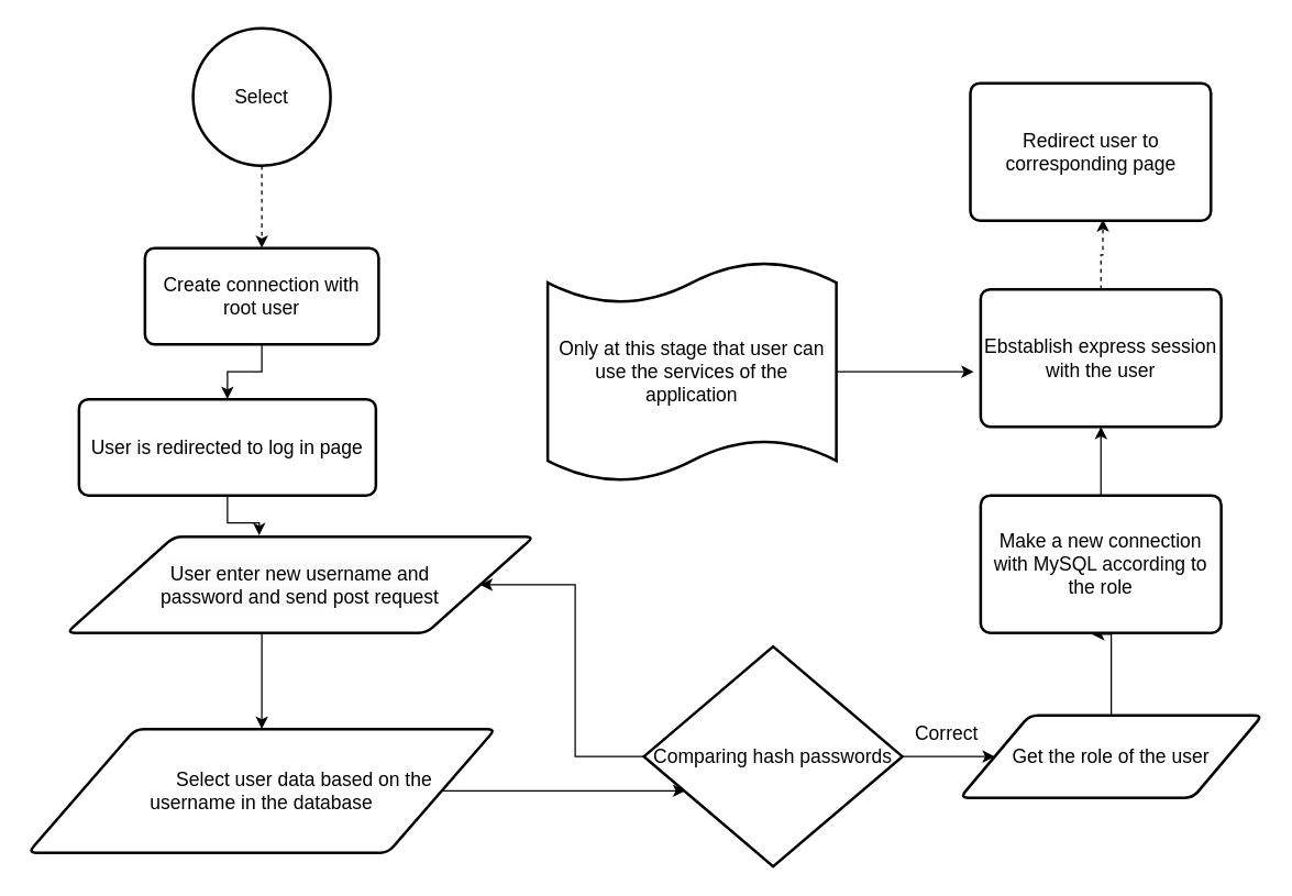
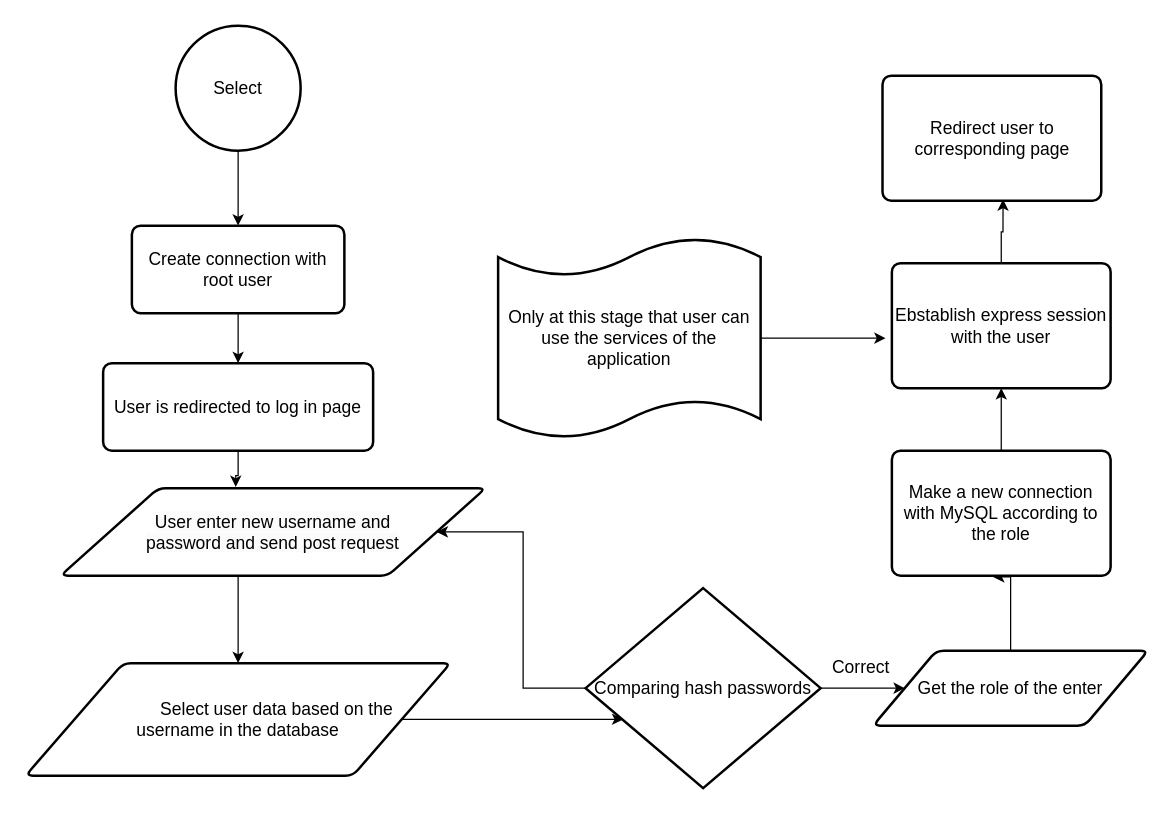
- <mxCell id="2" style="edgeStyle=orthogonalEdgeStyle;rounded=0;orthogonalLoop=1;jettySize=auto;html=1;entryX=0.5;entryY=0;entryDx=0;entryDy=0;fontSize=14;dashed=1;" edge="1" parent="1" source="3" target="5"><mxGeometry relative="1" as="geometry" /></mxCell>
+ <mxCell id="2" style="edgeStyle=orthogonalEdgeStyle;rounded=0;orthogonalLoop=1;jettySize=auto;html=1;entryX=0.5;entryY=0;entryDx=0;entryDy=0;fontSize=14;" edge="1" parent="1" source="3" target="5"><mxGeometry relative="1" as="geometry" /></mxCell>
- <mxCell id="20" style="edgeStyle=orthogonalEdgeStyle;rounded=0;orthogonalLoop=1;jettySize=auto;html=1;entryX=0.551;entryY=0.99;entryDx=0;entryDy=0;entryPerimeter=0;fontSize=14;dashed=1;" edge="1" parent="1" source="21" target="22"><mxGeometry relative="1" as="geometry" /></mxCell>
+ <mxCell id="20" style="edgeStyle=orthogonalEdgeStyle;rounded=0;orthogonalLoop=1;jettySize=auto;html=1;entryX=0.551;entryY=0.99;entryDx=0;entryDy=0;entryPerimeter=0;fontSize=14;" edge="1" parent="1" source="21" target="22"><mxGeometry relative="1" as="geometry" /></mxCell>
- <mxCell id="7" value="User is redirected to log in page" style="rounded=1;whiteSpace=wrap;html=1;absoluteArcSize=1;arcSize=14;strokeWidth=2;fontSize=14;" vertex="1" parent="1"><mxGeometry x="57" y="290" width="216" height="70" as="geometry" /></mxCell>
+ <mxCell id="7" value="User is redirected to log in page" style="rounded=1;whiteSpace=wrap;html=1;absoluteArcSize=1;arcSize=14;strokeWidth=2;fontSize=14;" vertex="1" parent="1"><mxGeometry x="82" y="290" width="216" height="70" as="geometry" /></mxCell>
- <mxCell id="16" value="Get the role of the user" style="shape=parallelogram;html=1;strokeWidth=2;perimeter=parallelogramPerimeter;whiteSpace=wrap;rounded=1;arcSize=12;size=0.23;fontSize=14;" vertex="1" parent="1"><mxGeometry x="698" y="520" width="220" height="60" as="geometry" /></mxCell>
+ <mxCell id="16" value="Get the role of the enter" style="shape=parallelogram;html=1;strokeWidth=2;perimeter=parallelogramPerimeter;whiteSpace=wrap;rounded=1;arcSize=12;size=0.23;fontSize=14;" vertex="1" parent="1"><mxGeometry x="698" y="520" width="220" height="60" as="geometry" /></mxCell>
